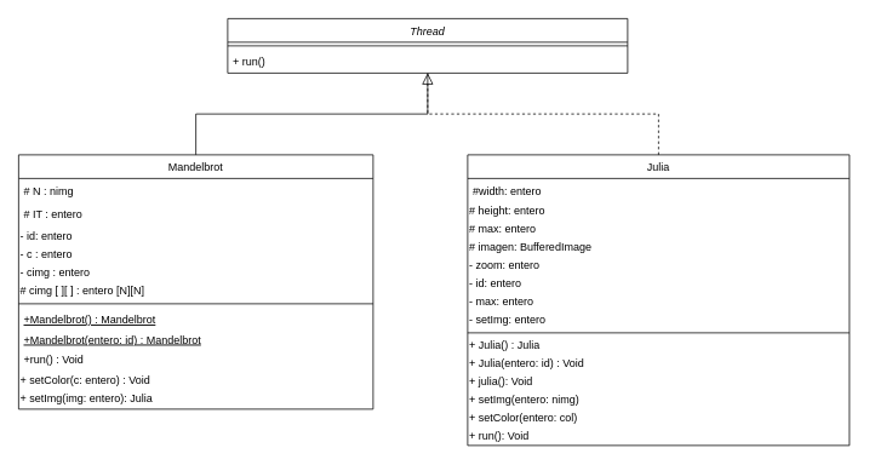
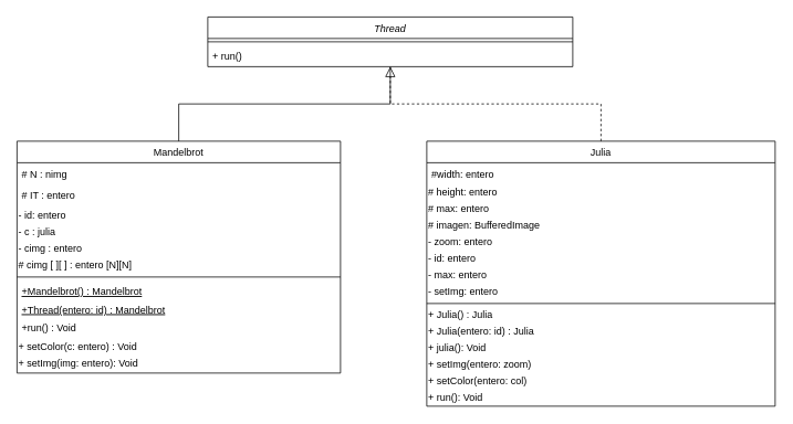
- <mxCell id="27" value="- c : entero" style="text;html=1;strokeColor=none;fillColor=none;align=left;verticalAlign=middle;whiteSpace=wrap;rounded=0;" parent="23" vertex="1"><mxGeometry y="100" width="390" height="20" as="geometry" /></mxCell>
+ <mxCell id="27" value="- c : julia" style="text;html=1;strokeColor=none;fillColor=none;align=left;verticalAlign=middle;whiteSpace=wrap;rounded=0;" parent="23" vertex="1"><mxGeometry y="100" width="390" height="20" as="geometry" /></mxCell>
- <mxCell id="32" value="+Mandelbrot(entero: id) : Mandelbrot" style="text;align=left;verticalAlign=top;spacingLeft=4;spacingRight=4;overflow=hidden;rotatable=0;points=[[0,0.5],[1,0.5]];portConstraint=eastwest;fontStyle=4;horizontal=1;" parent="23" vertex="1"><mxGeometry y="190" width="390" height="22" as="geometry" /></mxCell>
+ <mxCell id="32" value="+Thread(entero: id) : Mandelbrot" style="text;align=left;verticalAlign=top;spacingLeft=4;spacingRight=4;overflow=hidden;rotatable=0;points=[[0,0.5],[1,0.5]];portConstraint=eastwest;fontStyle=4;horizontal=1;" parent="23" vertex="1"><mxGeometry y="190" width="390" height="22" as="geometry" /></mxCell>
- <mxCell id="18" value="+ Julia(entero: id) : Void" style="text;html=1;strokeColor=none;fillColor=none;align=left;verticalAlign=middle;whiteSpace=wrap;rounded=0;" parent="7" vertex="1"><mxGeometry y="220" width="420" height="20" as="geometry" /></mxCell>
+ <mxCell id="18" value="+ Julia(entero: id) : Julia" style="text;html=1;strokeColor=none;fillColor=none;align=left;verticalAlign=middle;whiteSpace=wrap;rounded=0;" parent="7" vertex="1"><mxGeometry y="220" width="420" height="20" as="geometry" /></mxCell>
- <mxCell id="35" value="+ setImg(img: entero): Julia" style="text;html=1;strokeColor=none;fillColor=none;align=left;verticalAlign=middle;whiteSpace=wrap;rounded=0;" parent="23" vertex="1"><mxGeometry y="258" width="390" height="20" as="geometry" /></mxCell>
+ <mxCell id="35" value="+ setImg(img: entero): Void" style="text;html=1;strokeColor=none;fillColor=none;align=left;verticalAlign=middle;whiteSpace=wrap;rounded=0;" parent="23" vertex="1"><mxGeometry y="258" width="390" height="20" as="geometry" /></mxCell>
- <mxCell id="20" value="+ setImg(entero: nimg)" style="text;html=1;strokeColor=none;fillColor=none;align=left;verticalAlign=middle;whiteSpace=wrap;rounded=0;" parent="7" vertex="1"><mxGeometry y="260" width="420" height="20" as="geometry" /></mxCell>
+ <mxCell id="20" value="+ setImg(entero: zoom)" style="text;html=1;strokeColor=none;fillColor=none;align=left;verticalAlign=middle;whiteSpace=wrap;rounded=0;" parent="7" vertex="1"><mxGeometry y="260" width="420" height="20" as="geometry" /></mxCell>
